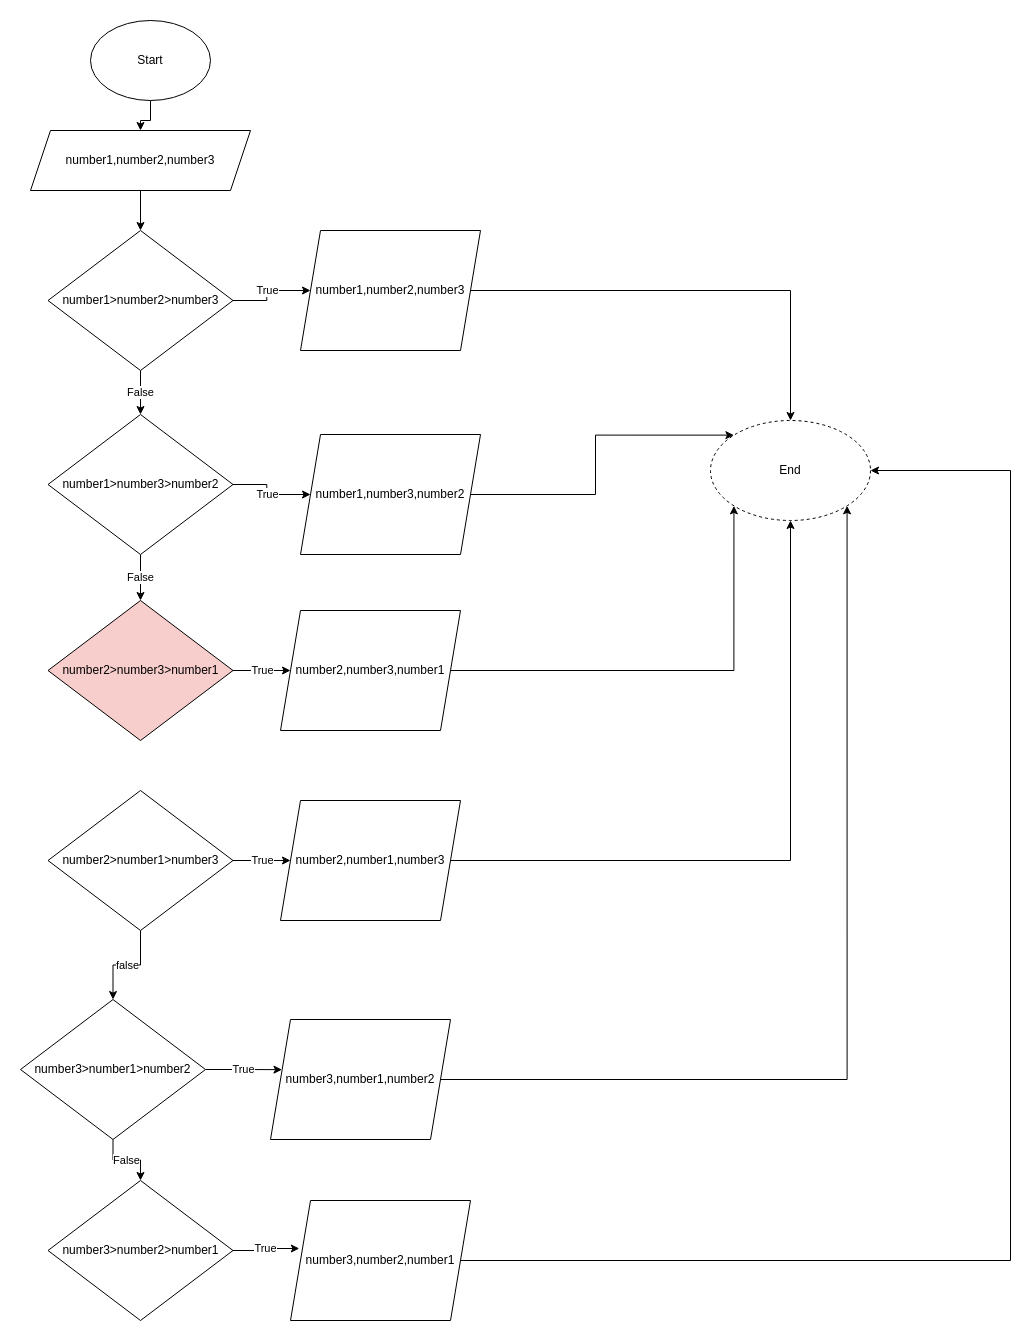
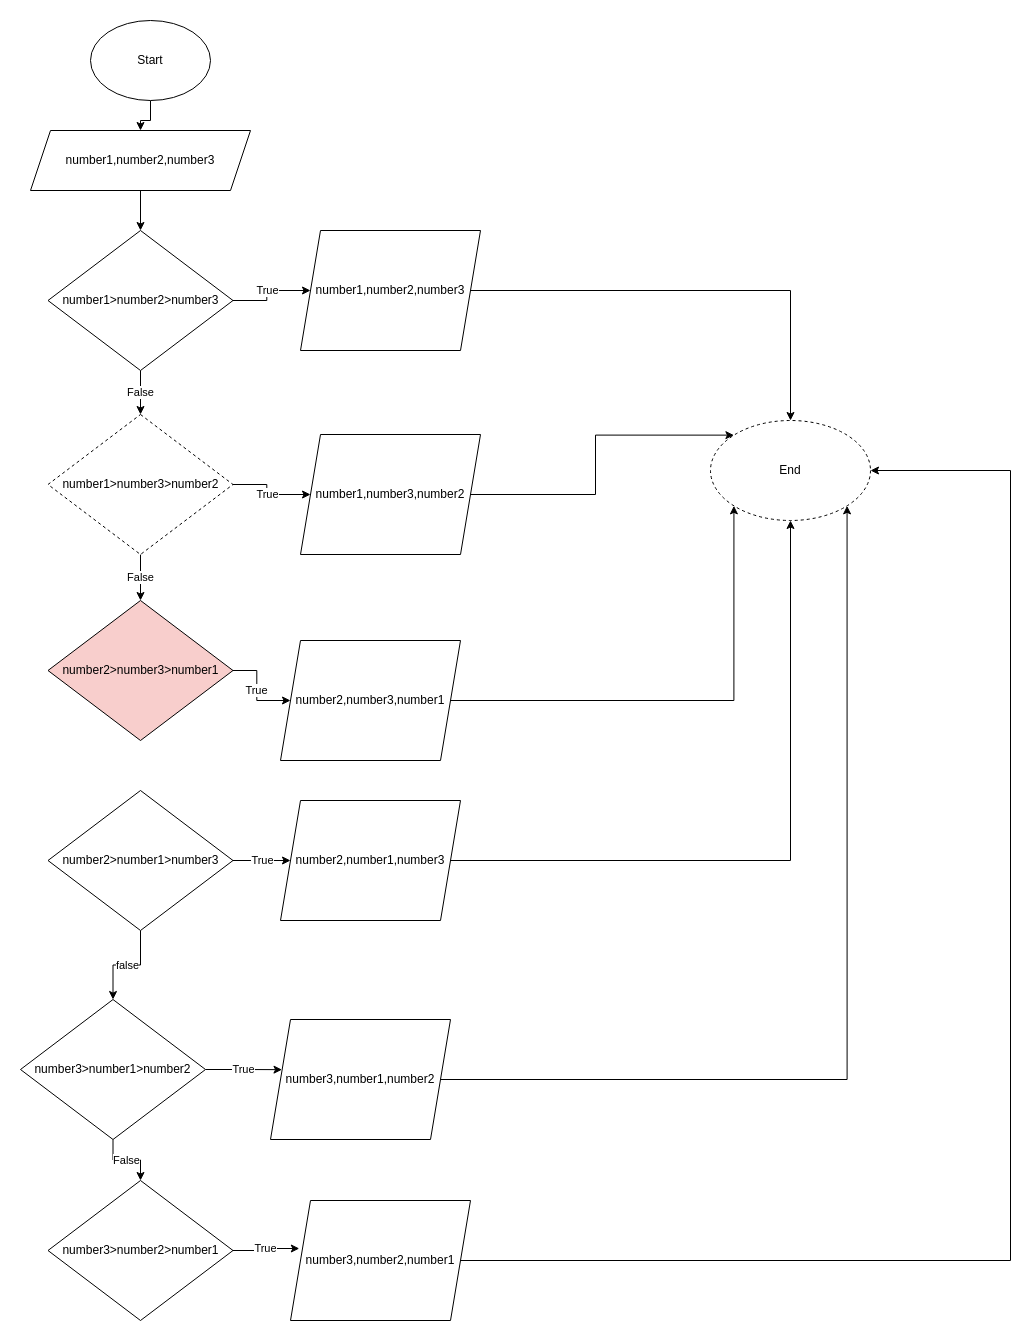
- <mxCell id="11" value="number1&amp;gt;number3&amp;gt;number2" style="rhombus;whiteSpace=wrap;html=1;" vertex="1" parent="1"><mxGeometry x="47.5" y="414" width="185" height="140" as="geometry" /></mxCell>
+ <mxCell id="11" value="number1&amp;gt;number3&amp;gt;number2" style="rhombus;whiteSpace=wrap;html=1;dashed=1;" vertex="1" parent="1"><mxGeometry x="47.5" y="414" width="185" height="140" as="geometry" /></mxCell>
- <mxCell id="32" value="number2,number3,number1" style="shape=parallelogram;perimeter=parallelogramPerimeter;whiteSpace=wrap;html=1;fixedSize=1;" vertex="1" parent="1"><mxGeometry x="280" y="610" width="180" height="120" as="geometry" /></mxCell>
+ <mxCell id="32" value="number2,number3,number1" style="shape=parallelogram;perimeter=parallelogramPerimeter;whiteSpace=wrap;html=1;fixedSize=1;" vertex="1" parent="1"><mxGeometry x="280" y="640" width="180" height="120" as="geometry" /></mxCell>
